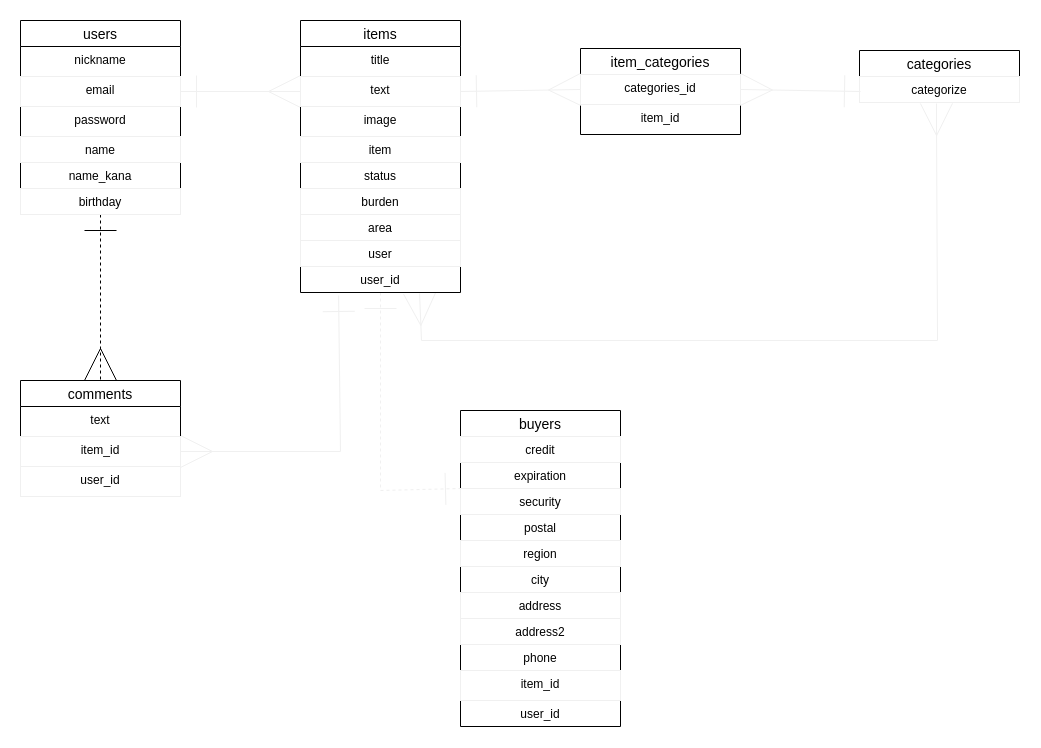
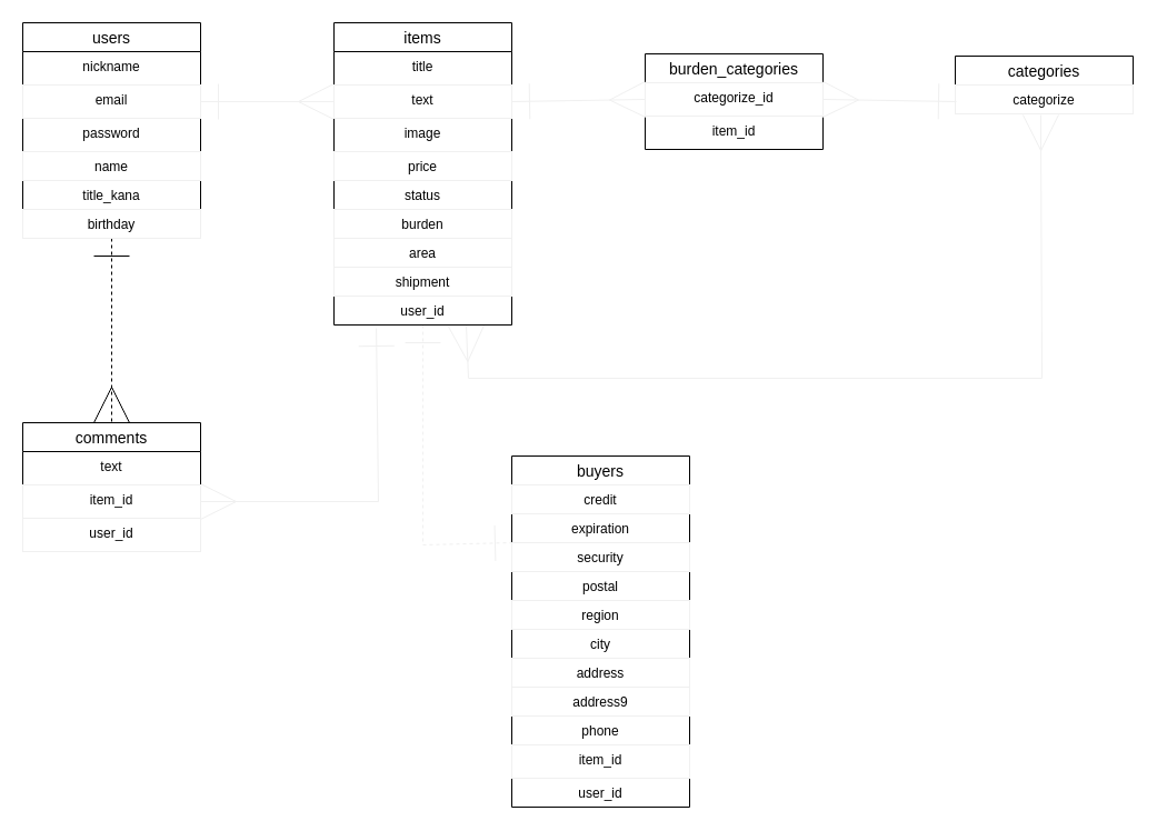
- <mxCell id="30" value="item_categories" style="swimlane;fontStyle=0;childLayout=stackLayout;horizontal=1;startSize=26;horizontalStack=0;resizeParent=1;resizeParentMax=0;resizeLast=0;collapsible=1;marginBottom=0;align=center;fontSize=14;" parent="1" vertex="1"><mxGeometry x="580" y="48" width="160" height="86" as="geometry" /></mxCell>
+ <mxCell id="30" value="burden_categories" style="swimlane;fontStyle=0;childLayout=stackLayout;horizontal=1;startSize=26;horizontalStack=0;resizeParent=1;resizeParentMax=0;resizeLast=0;collapsible=1;marginBottom=0;align=center;fontSize=14;" parent="1" vertex="1"><mxGeometry x="580" y="48" width="160" height="86" as="geometry" /></mxCell>
- <mxCell id="31" value="categories_id" style="text;fillColor=none;spacingLeft=4;spacingRight=4;overflow=hidden;rotatable=0;points=[[0,0.5],[1,0.5]];portConstraint=eastwest;fontSize=12;strokeColor=#f0f0f0;align=center;" parent="30" vertex="1"><mxGeometry y="26" width="160" height="30" as="geometry" /></mxCell>
+ <mxCell id="31" value="categorize_id" style="text;fillColor=none;spacingLeft=4;spacingRight=4;overflow=hidden;rotatable=0;points=[[0,0.5],[1,0.5]];portConstraint=eastwest;fontSize=12;strokeColor=#f0f0f0;align=center;" parent="30" vertex="1"><mxGeometry y="26" width="160" height="30" as="geometry" /></mxCell>
- <mxCell id="18" value="item" style="text;fillColor=none;align=center;verticalAlign=top;spacingLeft=4;spacingRight=4;overflow=hidden;rotatable=0;points=[[0,0.5],[1,0.5]];portConstraint=eastwest;strokeColor=#f0f0f0;" parent="14" vertex="1"><mxGeometry y="116" width="160" height="26" as="geometry" /></mxCell>
+ <mxCell id="18" value="price" style="text;fillColor=none;align=center;verticalAlign=top;spacingLeft=4;spacingRight=4;overflow=hidden;rotatable=0;points=[[0,0.5],[1,0.5]];portConstraint=eastwest;strokeColor=#f0f0f0;" parent="14" vertex="1"><mxGeometry y="116" width="160" height="26" as="geometry" /></mxCell>
- <mxCell id="9" value="name_kana" style="text;strokeColor=none;fillColor=none;align=center;verticalAlign=top;spacingLeft=4;spacingRight=4;overflow=hidden;rotatable=0;points=[[0,0.5],[1,0.5]];portConstraint=eastwest;" parent="4" vertex="1"><mxGeometry y="142" width="160" height="26" as="geometry" /></mxCell>
+ <mxCell id="9" value="title_kana" style="text;strokeColor=none;fillColor=none;align=center;verticalAlign=top;spacingLeft=4;spacingRight=4;overflow=hidden;rotatable=0;points=[[0,0.5],[1,0.5]];portConstraint=eastwest;" parent="4" vertex="1"><mxGeometry y="142" width="160" height="26" as="geometry" /></mxCell>
- <mxCell id="22" value="user" style="text;fillColor=none;align=center;verticalAlign=top;spacingLeft=4;spacingRight=4;overflow=hidden;rotatable=0;points=[[0,0.5],[1,0.5]];portConstraint=eastwest;strokeColor=#f0f0f0;" parent="14" vertex="1"><mxGeometry y="220" width="160" height="26" as="geometry" /></mxCell>
+ <mxCell id="22" value="shipment" style="text;fillColor=none;align=center;verticalAlign=top;spacingLeft=4;spacingRight=4;overflow=hidden;rotatable=0;points=[[0,0.5],[1,0.5]];portConstraint=eastwest;strokeColor=#f0f0f0;" parent="14" vertex="1"><mxGeometry y="220" width="160" height="26" as="geometry" /></mxCell>
- <mxCell id="43" value="address2" style="text;fillColor=none;align=center;verticalAlign=top;spacingLeft=4;spacingRight=4;overflow=hidden;rotatable=0;points=[[0,0.5],[1,0.5]];portConstraint=eastwest;strokeColor=#f0f0f0;" parent="35" vertex="1"><mxGeometry y="208" width="160" height="26" as="geometry" /></mxCell>
+ <mxCell id="43" value="address9" style="text;fillColor=none;align=center;verticalAlign=top;spacingLeft=4;spacingRight=4;overflow=hidden;rotatable=0;points=[[0,0.5],[1,0.5]];portConstraint=eastwest;strokeColor=#f0f0f0;" parent="35" vertex="1"><mxGeometry y="208" width="160" height="26" as="geometry" /></mxCell>
